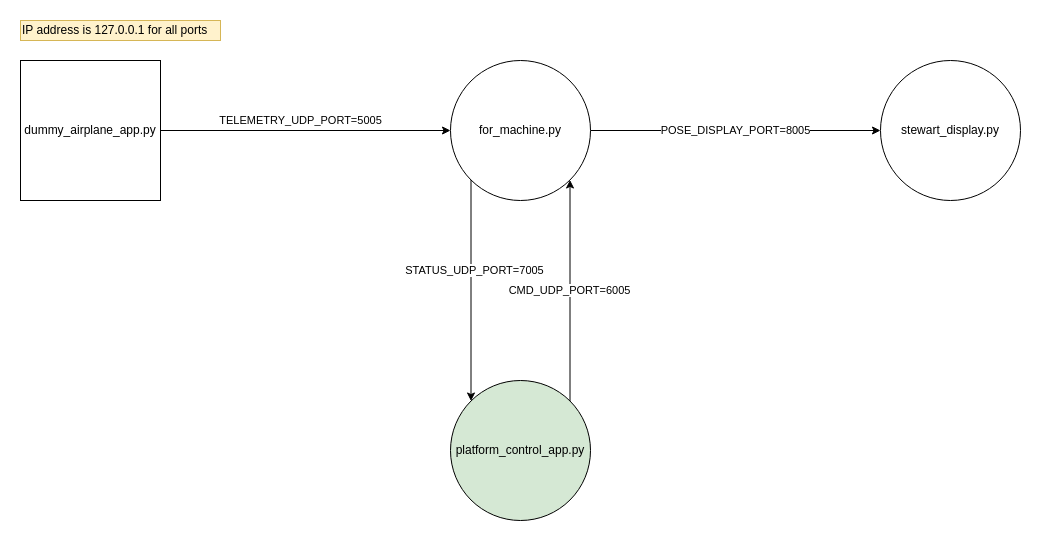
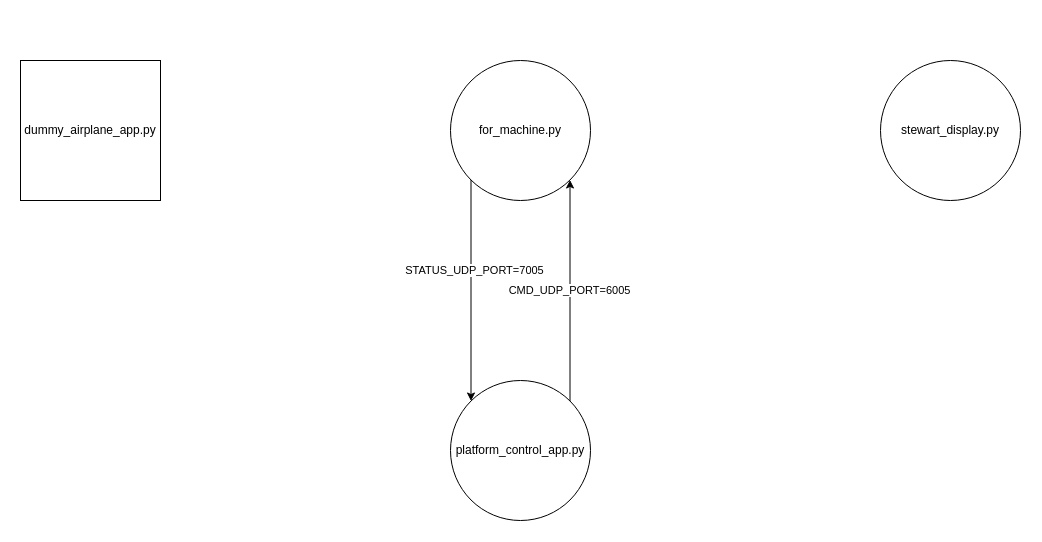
- <mxCell id="11" value="IP address is 127.0.0.1 for all ports" style="text;html=1;strokeColor=#d6b656;fillColor=#fff2cc;align=left;verticalAlign=middle;whiteSpace=wrap;rounded=0;" vertex="1" parent="1"><mxGeometry x="20" y="20" width="200" height="20" as="geometry" /></mxCell>
- <mxCell id="8" value="TELEMETRY_UDP_PORT=5005" style="edgeStyle=orthogonalEdgeStyle;rounded=0;orthogonalLoop=1;jettySize=auto;html=1;exitX=1;exitY=0.5;exitDx=0;exitDy=0;entryX=0;entryY=0.5;entryDx=0;entryDy=0;" edge="1" parent="1" source="9" target="5"><mxGeometry x="-0.035" y="10" relative="1" as="geometry"><mxPoint as="offset" /></mxGeometry></mxCell>
- <mxCell id="4" value="POSE_DISPLAY_PORT=8005" style="edgeStyle=orthogonalEdgeStyle;rounded=0;orthogonalLoop=1;jettySize=auto;html=1;exitX=1;exitY=0.5;exitDx=0;exitDy=0;entryX=0;entryY=0.5;entryDx=0;entryDy=0;" edge="1" parent="1" source="5" target="10"><mxGeometry relative="1" as="geometry" /></mxCell>
- <mxCell id="7" value="platform_control_app.py" style="ellipse;whiteSpace=wrap;html=1;fillColor=#d5e8d4;" vertex="1" parent="1"><mxGeometry x="450" y="380" width="140" height="140" as="geometry" /></mxCell>
+ <mxCell id="7" value="platform_control_app.py" style="ellipse;whiteSpace=wrap;html=1;" vertex="1" parent="1"><mxGeometry x="450" y="380" width="140" height="140" as="geometry" /></mxCell>
